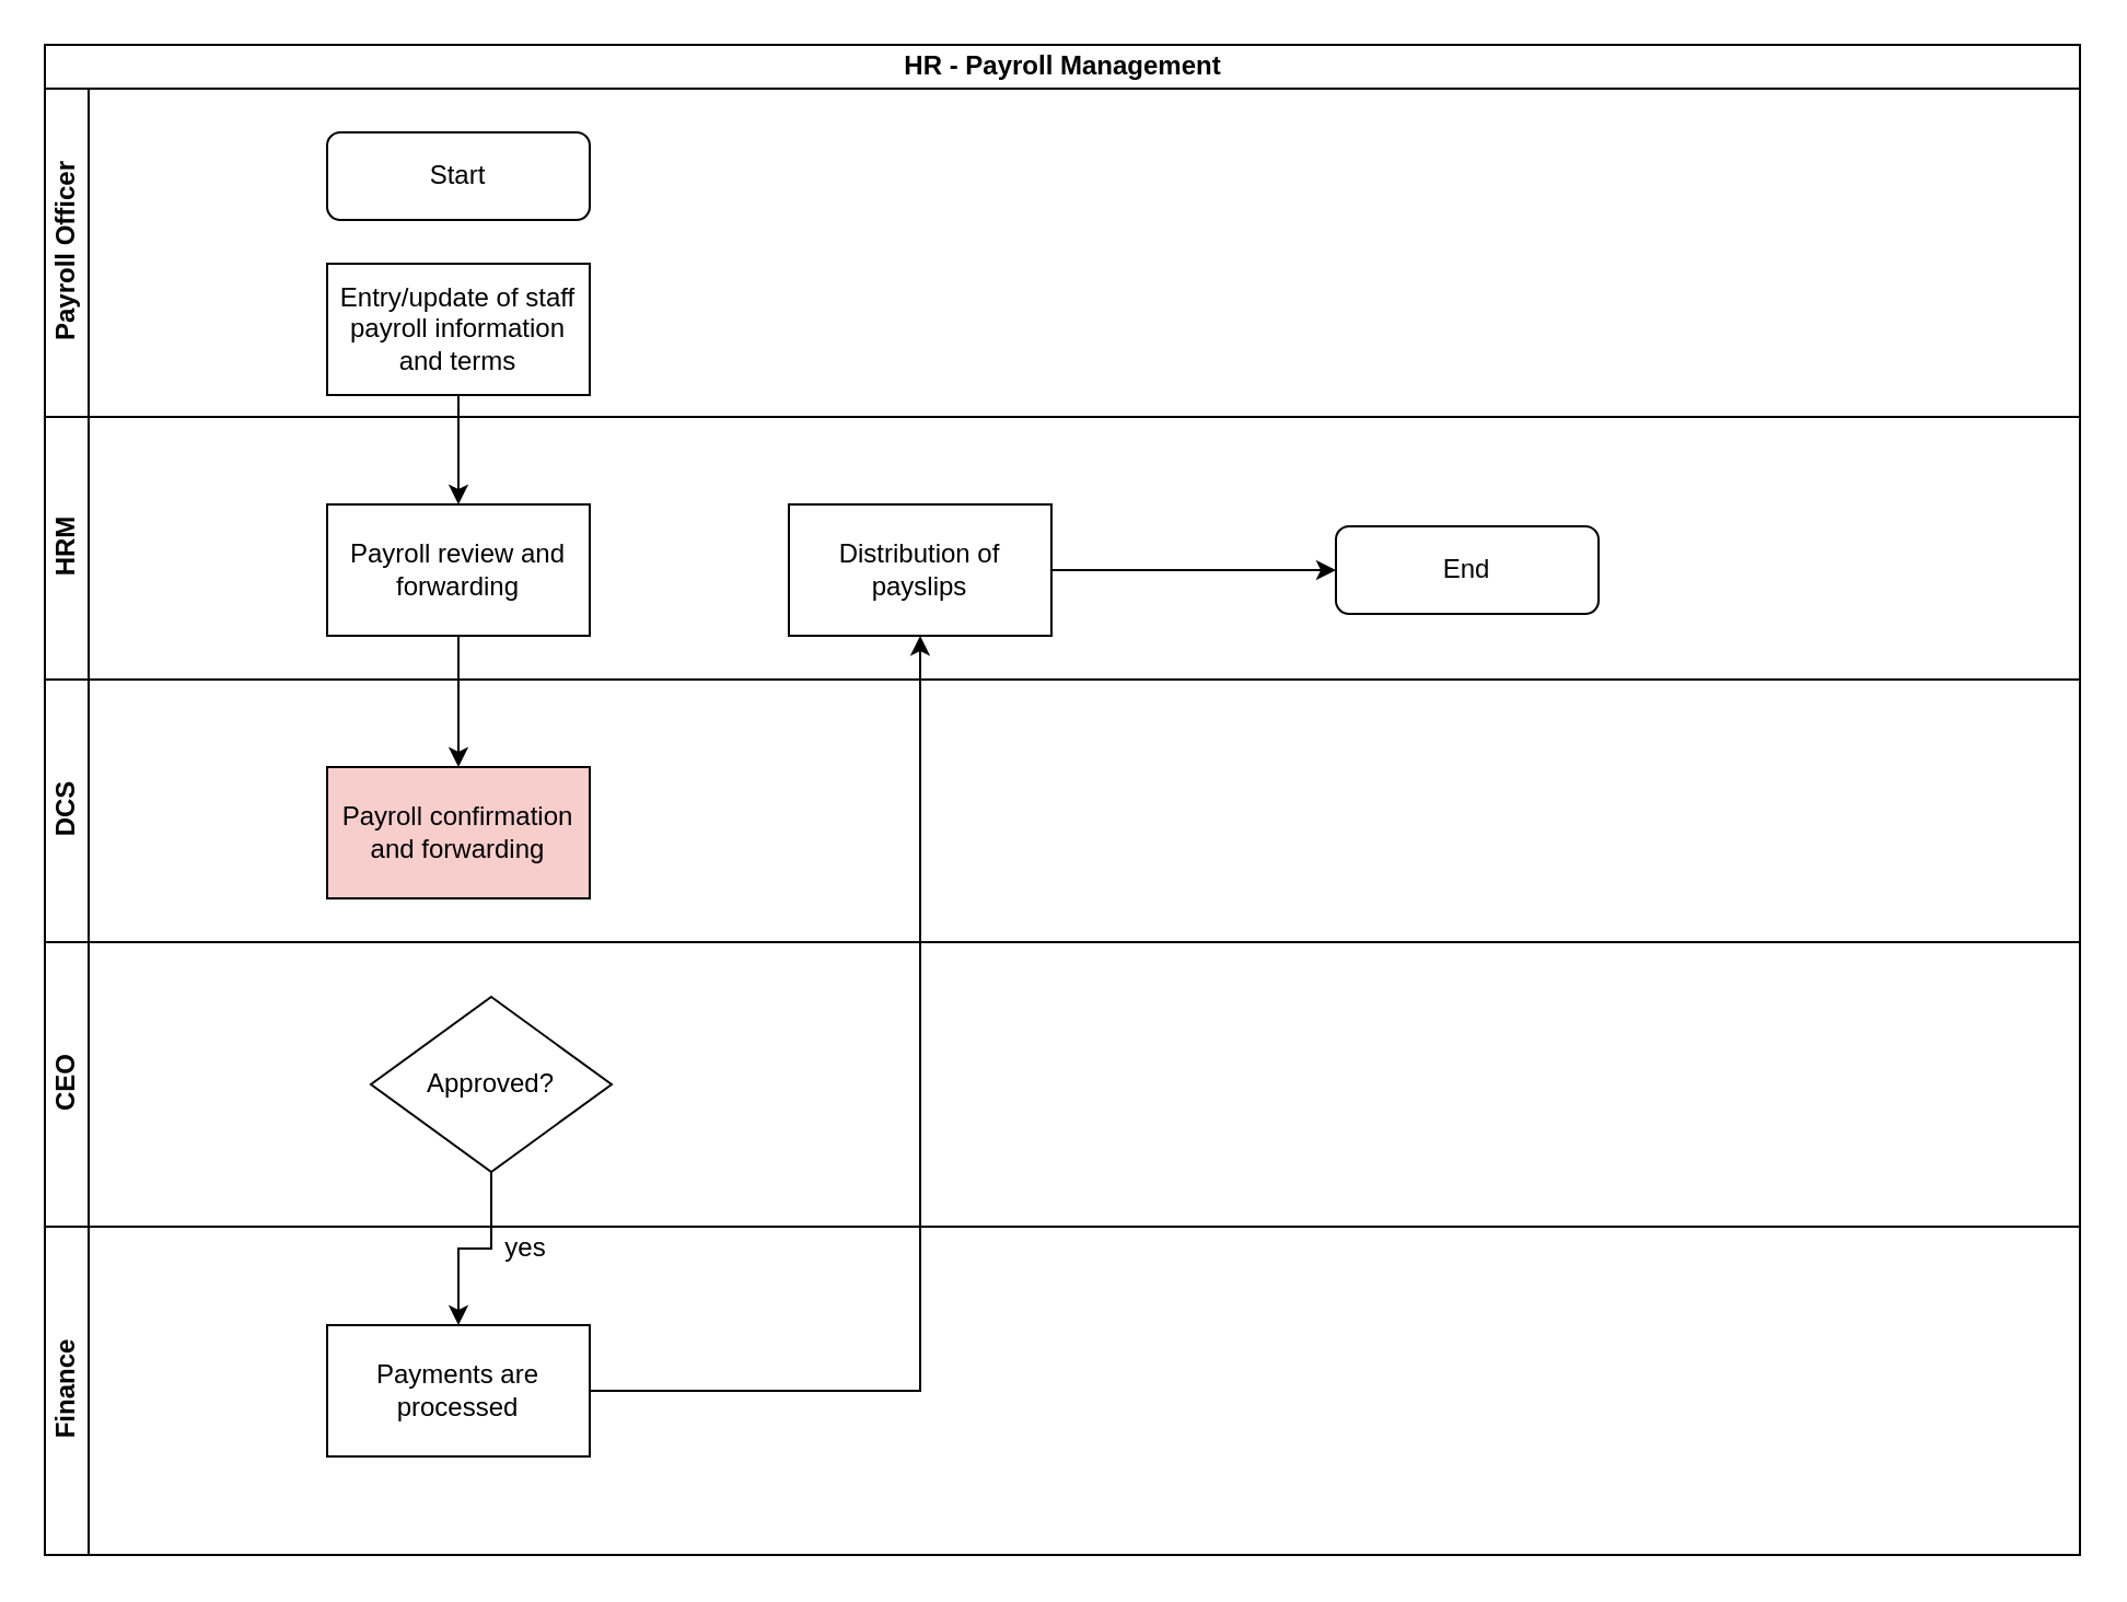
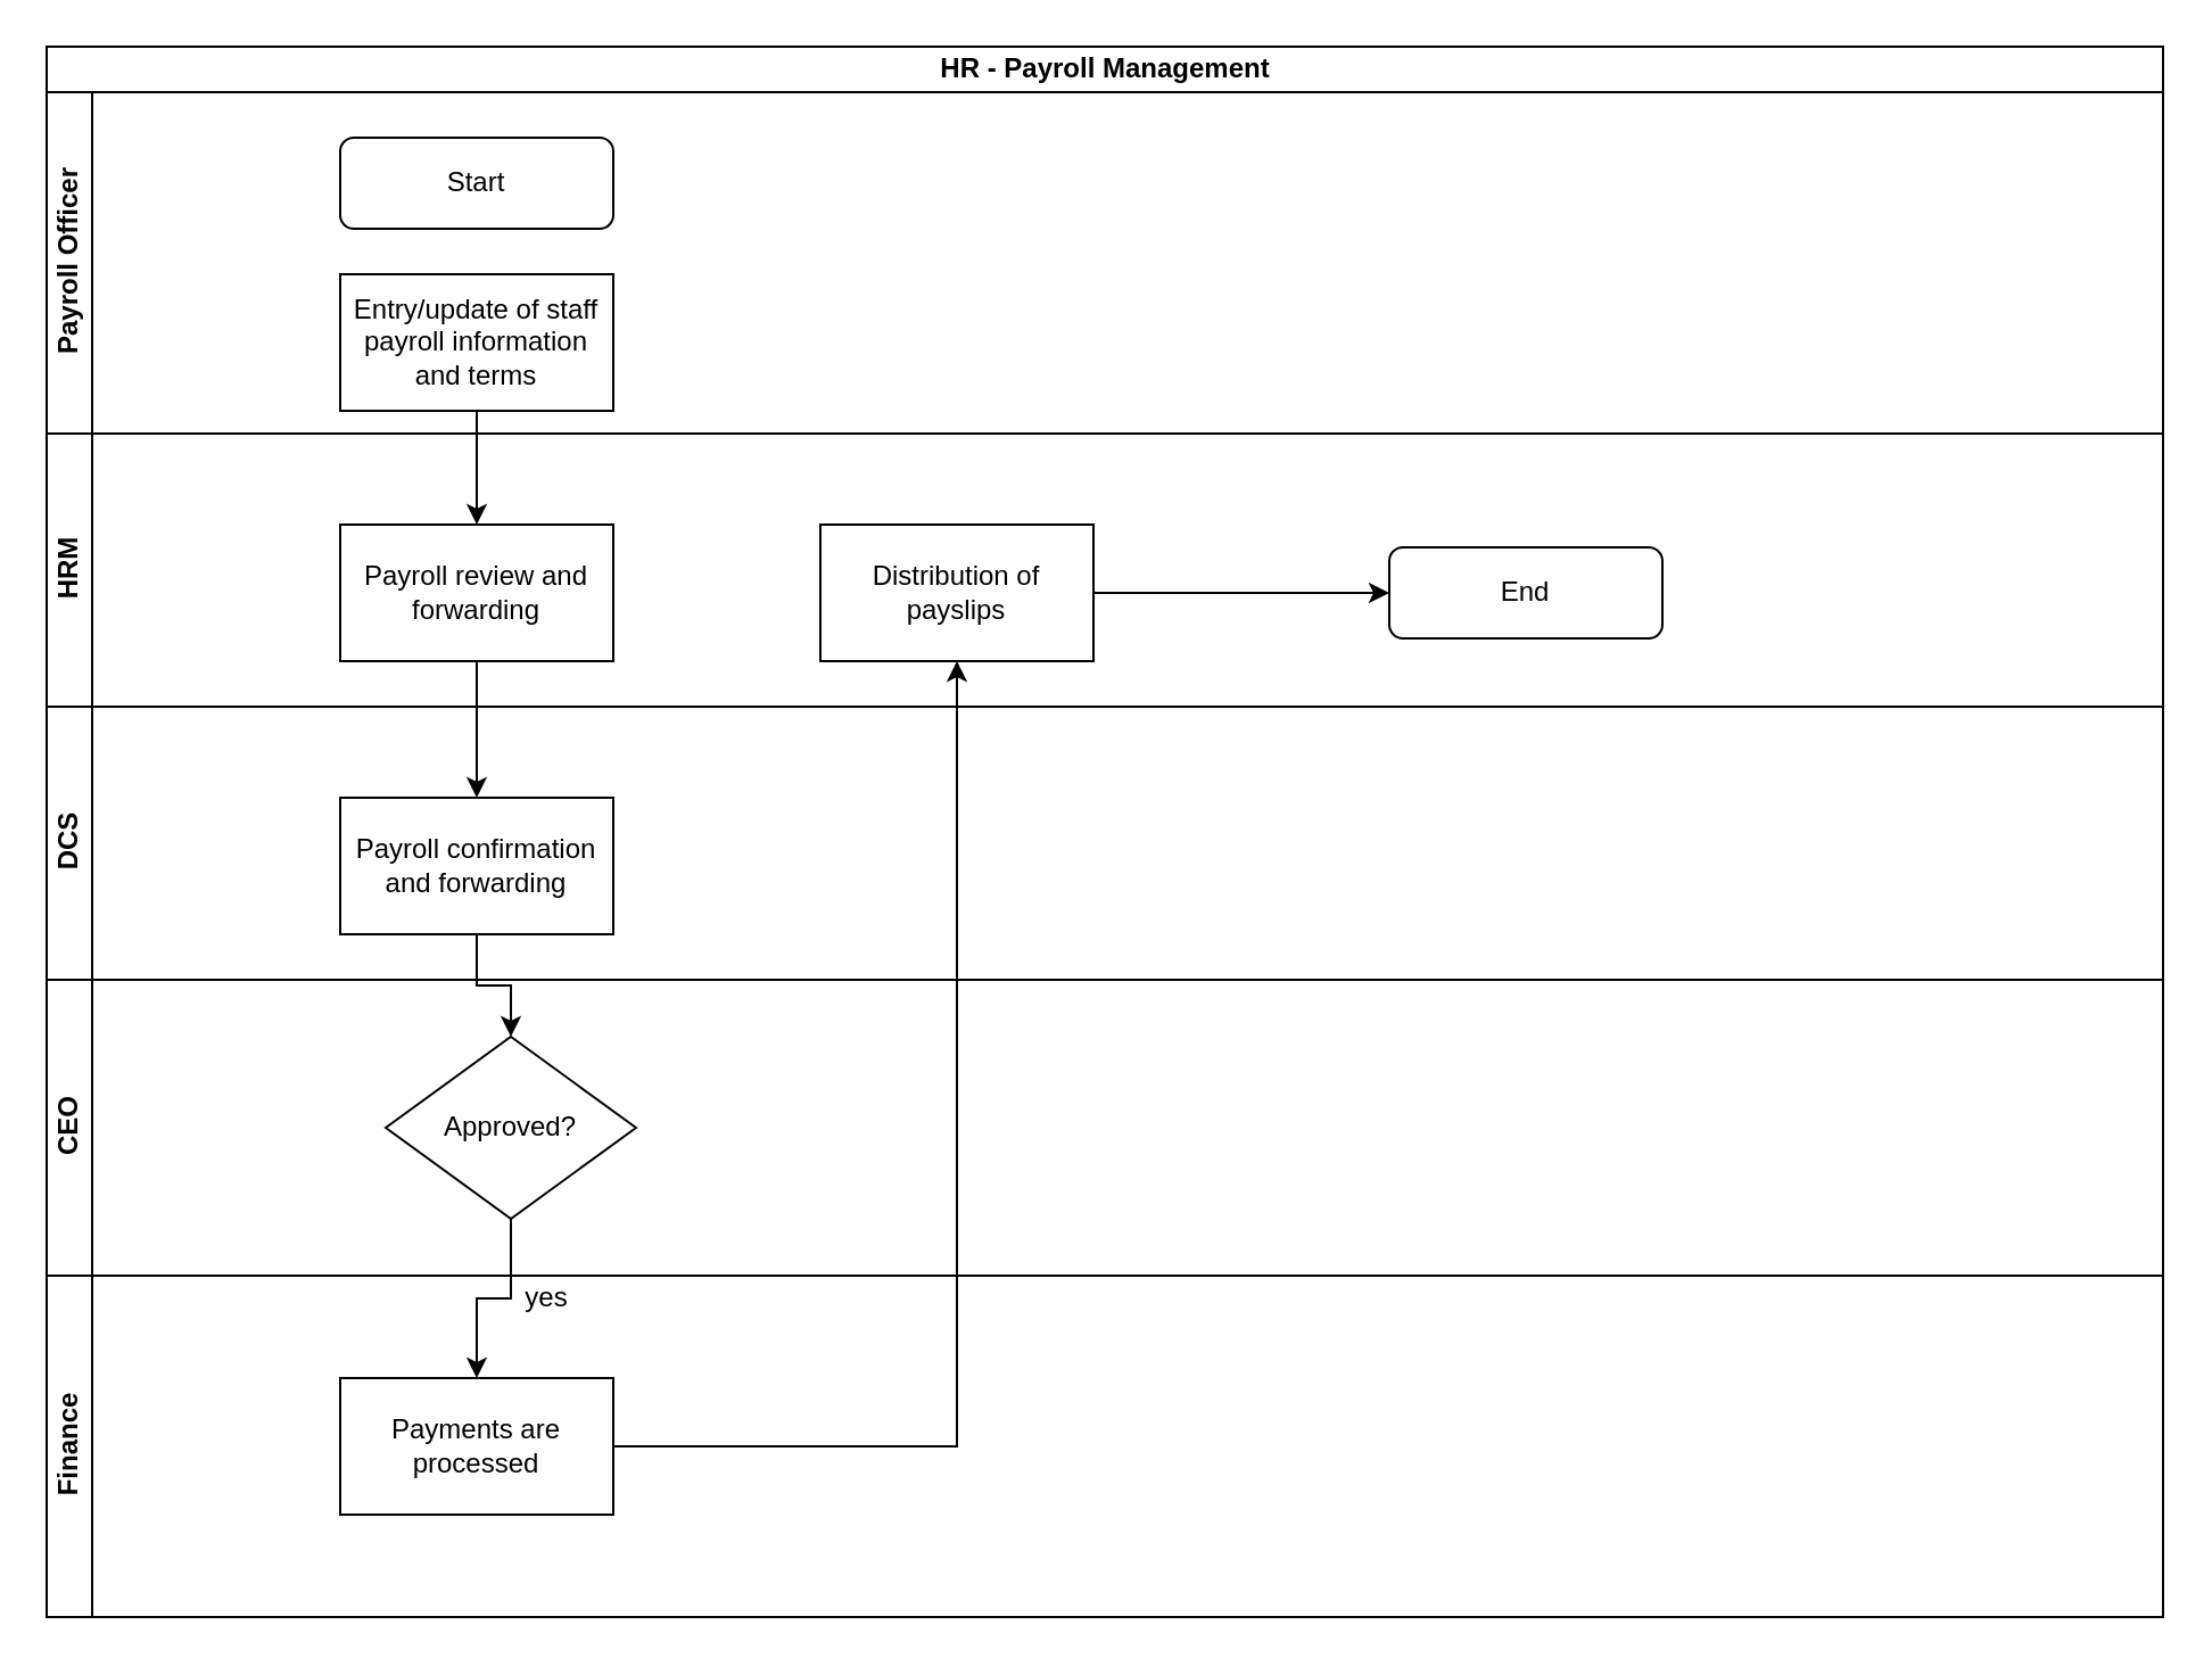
- <mxCell id="11" value="Payroll confirmation and forwarding" style="whiteSpace=wrap;html=1;rounded=0;fillColor=#f8cecc;" vertex="1" parent="10"><mxGeometry x="129" y="40" width="120" height="60" as="geometry" /></mxCell>
+ <mxCell id="11" value="Payroll confirmation and forwarding" style="whiteSpace=wrap;html=1;rounded=0;" vertex="1" parent="10"><mxGeometry x="129" y="40" width="120" height="60" as="geometry" /></mxCell>
+ <mxCell id="18" value="" style="edgeStyle=orthogonalEdgeStyle;rounded=0;orthogonalLoop=1;jettySize=auto;html=1;" edge="1" parent="2" source="11" target="13"><mxGeometry relative="1" as="geometry" /></mxCell>
